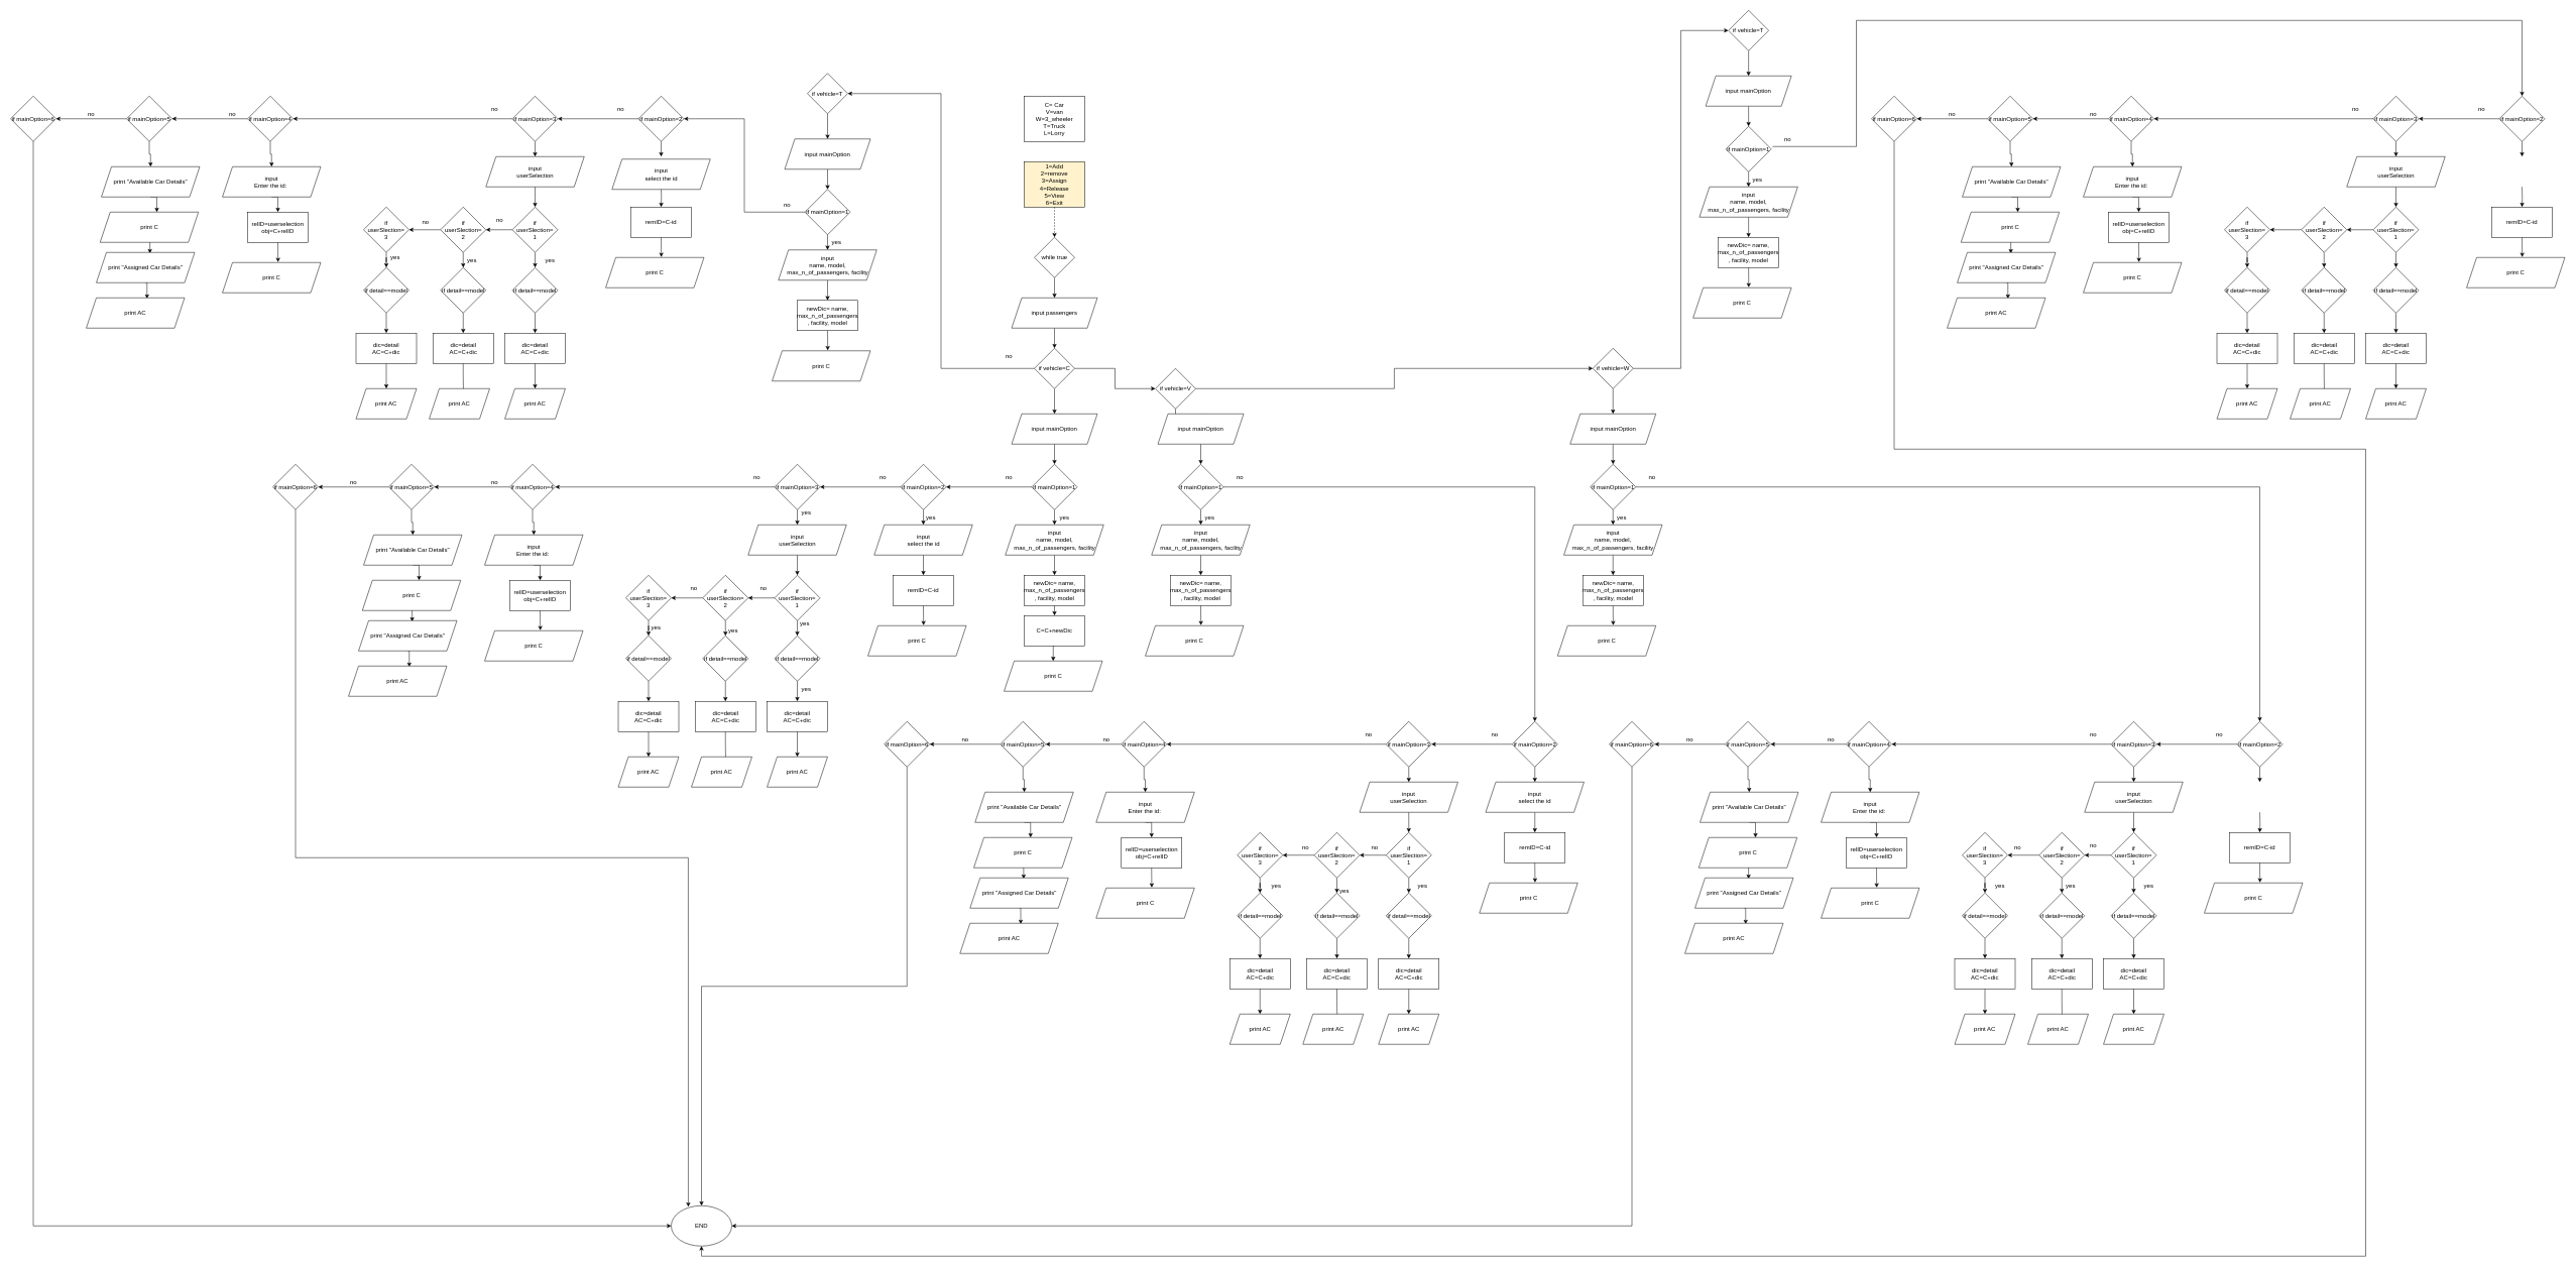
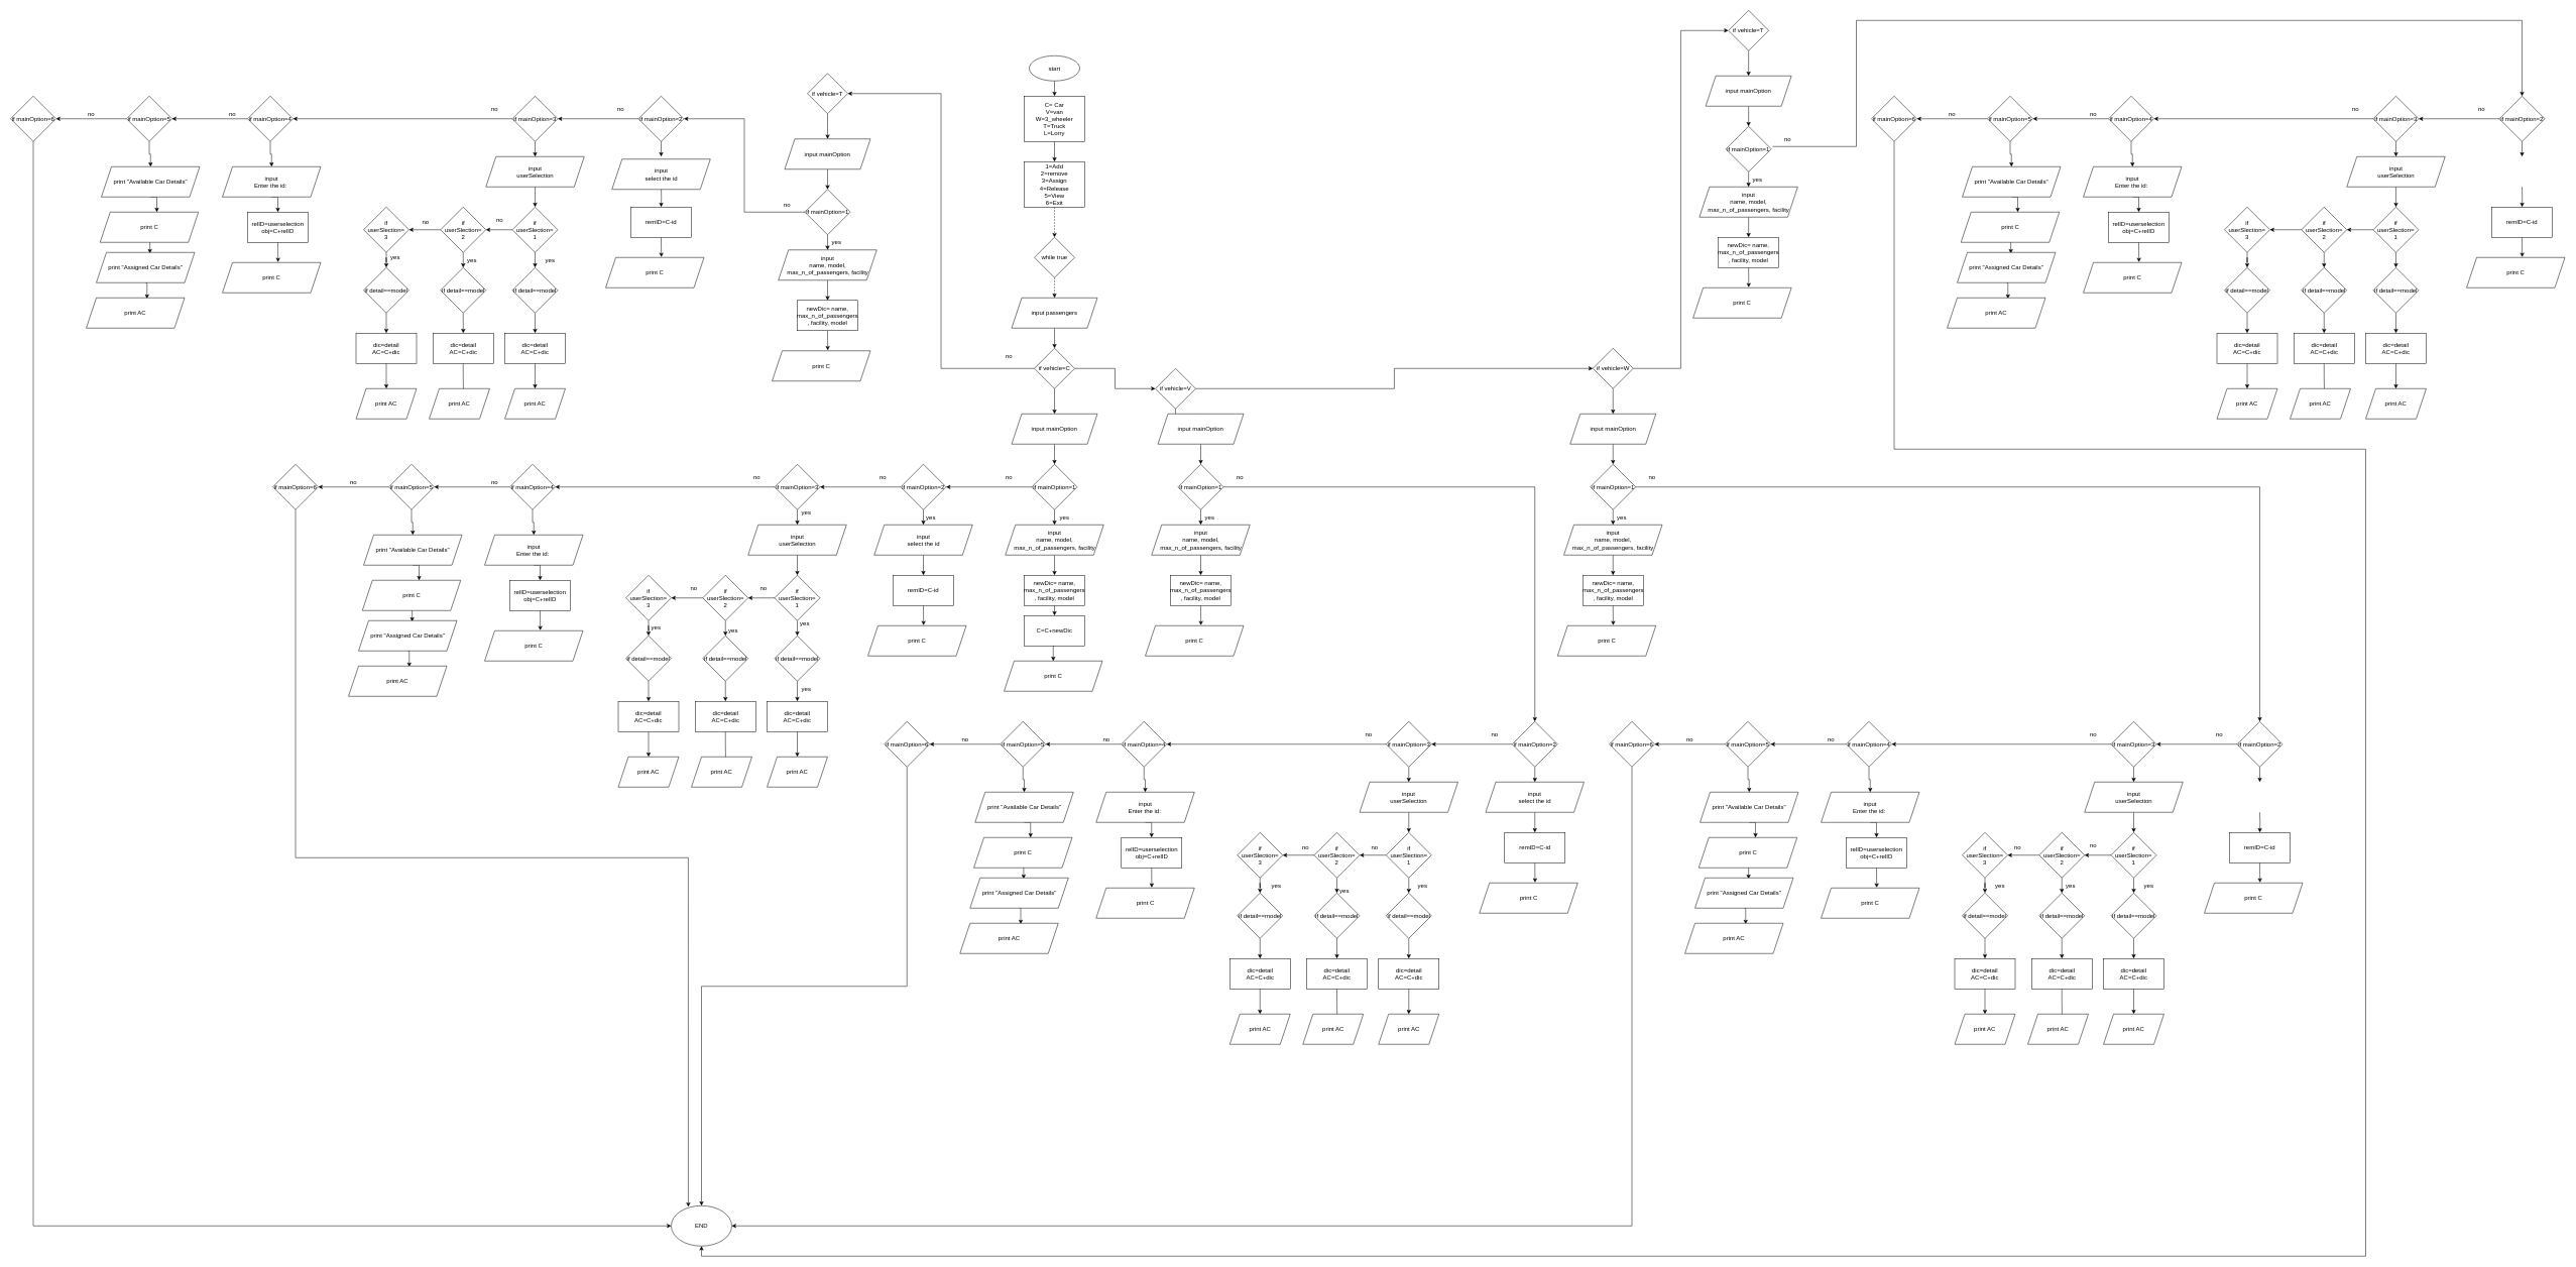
+ <mxCell id="3" value="start" style="ellipse;whiteSpace=wrap;html=1;" vertex="1" parent="1"><mxGeometry x="2040" y="110" width="100" height="50" as="geometry" /></mxCell>
+ <mxCell id="2" style="edgeStyle=orthogonalEdgeStyle;rounded=0;orthogonalLoop=1;jettySize=auto;html=1;exitX=0.5;exitY=1;exitDx=0;exitDy=0;entryX=0.5;entryY=0;entryDx=0;entryDy=0;" edge="1" parent="1" source="3" target="22"><mxGeometry relative="1" as="geometry" /></mxCell>
+ <mxCell id="21" style="edgeStyle=orthogonalEdgeStyle;rounded=0;orthogonalLoop=1;jettySize=auto;html=1;exitX=0.5;exitY=1;exitDx=0;exitDy=0;" edge="1" parent="1" source="22" target="24"><mxGeometry relative="1" as="geometry" /></mxCell>
- <mxCell id="24" value="1=Add&lt;br&gt;2=remove&lt;br&gt;3=Assign&lt;br&gt;4=Release&lt;br&gt;5=View&lt;br&gt;6=Exit" style="rounded=0;whiteSpace=wrap;html=1;fillColor=#fff2cc;" vertex="1" parent="1"><mxGeometry x="2030" y="320" width="120" height="90" as="geometry" /></mxCell>
+ <mxCell id="24" value="1=Add&lt;br&gt;2=remove&lt;br&gt;3=Assign&lt;br&gt;4=Release&lt;br&gt;5=View&lt;br&gt;6=Exit" style="rounded=0;whiteSpace=wrap;html=1;" vertex="1" parent="1"><mxGeometry x="2030" y="320" width="120" height="90" as="geometry" /></mxCell>
- <mxCell id="4" style="edgeStyle=orthogonalEdgeStyle;rounded=0;orthogonalLoop=1;jettySize=auto;html=1;exitX=0.5;exitY=1;exitDx=0;exitDy=0;entryX=0.5;entryY=0;entryDx=0;entryDy=0;" edge="1" parent="1" source="5" target="7"><mxGeometry relative="1" as="geometry" /></mxCell>
+ <mxCell id="4" style="edgeStyle=orthogonalEdgeStyle;rounded=0;orthogonalLoop=1;jettySize=auto;html=1;exitX=0.5;exitY=1;exitDx=0;exitDy=0;entryX=0.5;entryY=0;entryDx=0;entryDy=0;dashed=1;" edge="1" parent="1" source="5" target="7"><mxGeometry relative="1" as="geometry" /></mxCell>
